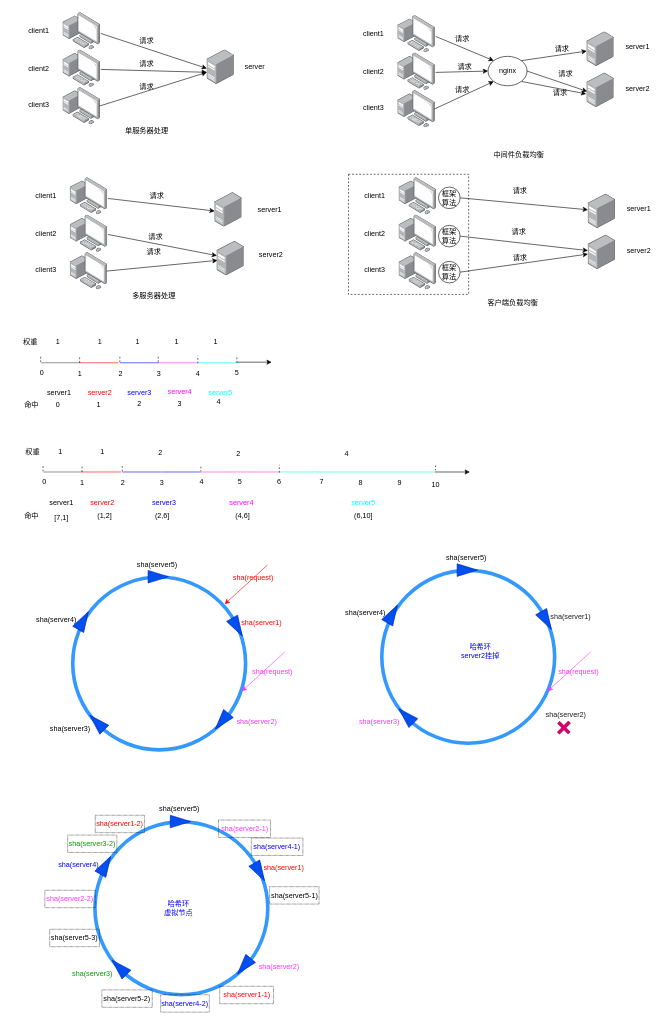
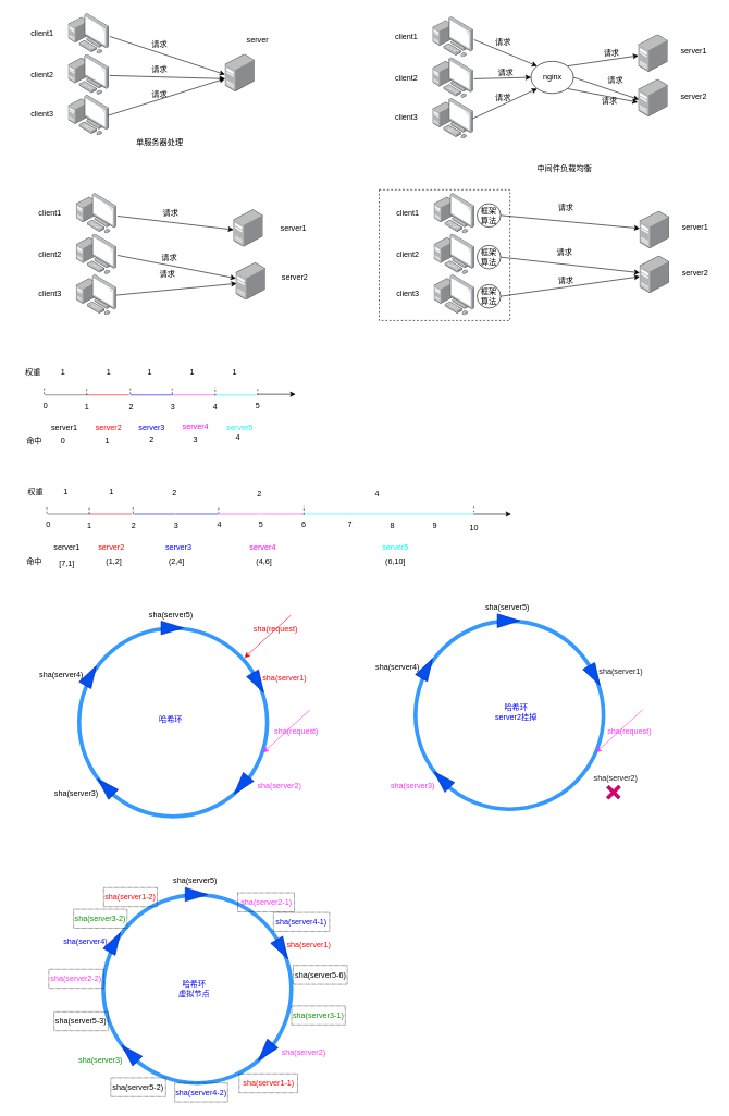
- <mxCell id="16" value="server" style="text;html=1;strokeColor=none;fillColor=none;align=center;verticalAlign=middle;whiteSpace=wrap;rounded=0;" parent="1" vertex="1"><mxGeometry x="394" y="96.2" width="60" height="30" as="geometry" /></mxCell>
+ <mxCell id="16" value="server" style="text;html=1;strokeColor=none;fillColor=none;align=center;verticalAlign=middle;whiteSpace=wrap;rounded=0;" parent="1" vertex="1"><mxGeometry x="364" y="46.2" width="60" height="30" as="geometry" /></mxCell>
- <mxCell id="32" value="多服务器处理" style="text;html=1;strokeColor=none;fillColor=none;align=center;verticalAlign=middle;whiteSpace=wrap;rounded=0;" parent="1" vertex="1"><mxGeometry x="211" y="482.2" width="90" height="20" as="geometry" /></mxCell>
- <mxCell id="67" value="客户端负载均衡" style="text;html=1;strokeColor=none;fillColor=none;align=center;verticalAlign=middle;whiteSpace=wrap;rounded=0;" parent="1" vertex="1"><mxGeometry x="809" y="494" width="90" height="20" as="geometry" /></mxCell>
- <mxCell id="154" value="(2,6]" style="text;html=1;strokeColor=none;fillColor=none;align=center;verticalAlign=middle;whiteSpace=wrap;rounded=0;fontColor=#000000;" parent="1" vertex="1"><mxGeometry x="239.5" y="844" width="60" height="30" as="geometry" /></mxCell>
+ <mxCell id="154" value="(2,4]" style="text;html=1;strokeColor=none;fillColor=none;align=center;verticalAlign=middle;whiteSpace=wrap;rounded=0;fontColor=#000000;" parent="1" vertex="1"><mxGeometry x="239.5" y="844" width="60" height="30" as="geometry" /></mxCell>
- <mxCell id="209" value="哈希环&lt;br&gt;server2挂掉" style="text;html=1;strokeColor=none;fillColor=none;align=center;verticalAlign=middle;whiteSpace=wrap;rounded=0;dashed=1;dashPattern=1 1;fontColor=#0000FF;" parent="1" vertex="1"><mxGeometry x="759" y="1071" width="82" height="25" as="geometry" /></mxCell>
+ <mxCell id="209" value="哈希环&lt;br&gt;server2挂掉" style="text;html=1;strokeColor=none;fillColor=none;align=center;verticalAlign=middle;whiteSpace=wrap;rounded=0;dashed=1;dashPattern=1 1;fontColor=#0000FF;" parent="1" vertex="1"><mxGeometry x="749" y="1076" width="82" height="25" as="geometry" /></mxCell>
+ <mxCell id="208" value="哈希环" style="text;html=1;strokeColor=none;fillColor=none;align=center;verticalAlign=middle;whiteSpace=wrap;rounded=0;dashed=1;dashPattern=1 1;fontColor=#0000FF;" parent="1" vertex="1"><mxGeometry x="231" y="1085" width="60" height="30" as="geometry" /></mxCell>
- <mxCell id="207" value="sha(server5-1)" style="text;html=1;strokeColor=default;fillColor=none;align=center;verticalAlign=middle;whiteSpace=wrap;rounded=0;fontColor=#000000;dashed=1;dashPattern=1 1;" parent="1" vertex="1"><mxGeometry x="448.5" y="1477" width="82.5" height="29" as="geometry" /></mxCell>
+ <mxCell id="207" value="sha(server5-6)" style="text;html=1;strokeColor=default;fillColor=none;align=center;verticalAlign=middle;whiteSpace=wrap;rounded=0;fontColor=#000000;dashed=1;dashPattern=1 1;" parent="1" vertex="1"><mxGeometry x="448.5" y="1477" width="82.5" height="29" as="geometry" /></mxCell>
+ <mxCell id="204" value="&lt;font color=&quot;#009900&quot;&gt;sha(server3-1)&lt;/font&gt;" style="text;html=1;strokeColor=default;fillColor=none;align=center;verticalAlign=middle;whiteSpace=wrap;rounded=0;fontColor=#000000;dashed=1;dashPattern=1 1;" parent="1" vertex="1"><mxGeometry x="446" y="1539" width="82" height="29" as="geometry" /></mxCell>
